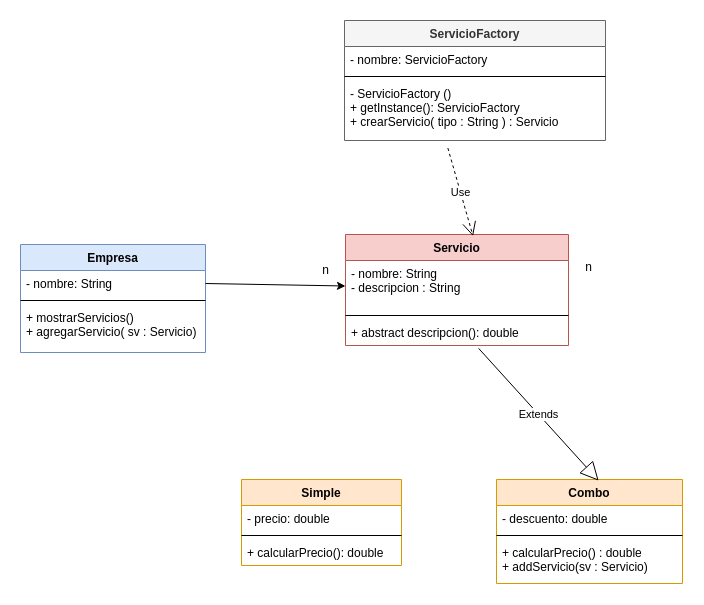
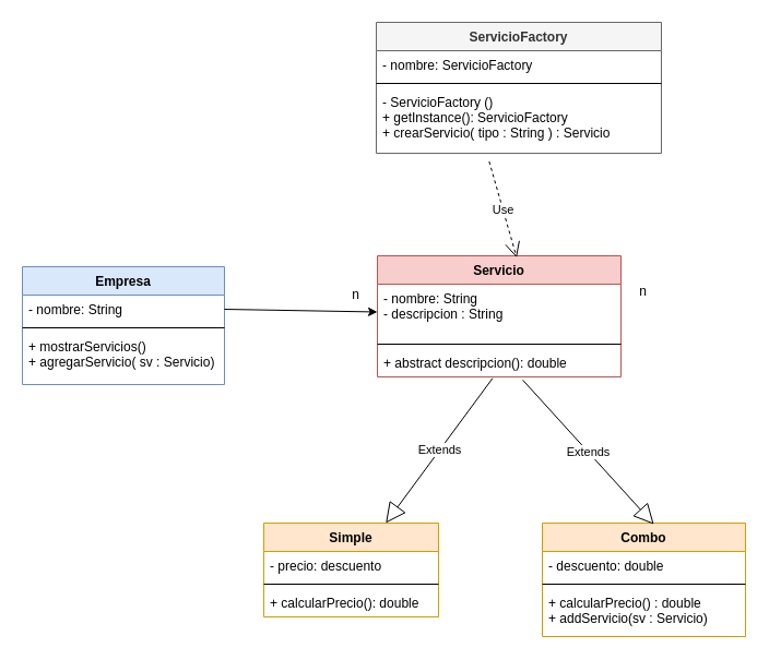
+ <mxCell id="23" value="Extends" style="endArrow=block;endSize=16;endFill=0;html=1;rounded=0;exitX=0.473;exitY=1.047;exitDx=0;exitDy=0;exitPerimeter=0;" edge="1" parent="1" source="9" target="10"><mxGeometry width="160" relative="1" as="geometry"><mxPoint x="347" y="289" as="sourcePoint" /><mxPoint x="507" y="289" as="targetPoint" /></mxGeometry></mxCell>
- <mxCell id="11" value="- precio: double" style="text;strokeColor=none;fillColor=none;align=left;verticalAlign=top;spacingLeft=4;spacingRight=4;overflow=hidden;rotatable=0;points=[[0,0.5],[1,0.5]];portConstraint=eastwest;" vertex="1" parent="10"><mxGeometry y="26" width="160" height="26" as="geometry" /></mxCell>
+ <mxCell id="11" value="- precio: descuento" style="text;strokeColor=none;fillColor=none;align=left;verticalAlign=top;spacingLeft=4;spacingRight=4;overflow=hidden;rotatable=0;points=[[0,0.5],[1,0.5]];portConstraint=eastwest;" vertex="1" parent="10"><mxGeometry y="26" width="160" height="26" as="geometry" /></mxCell>
